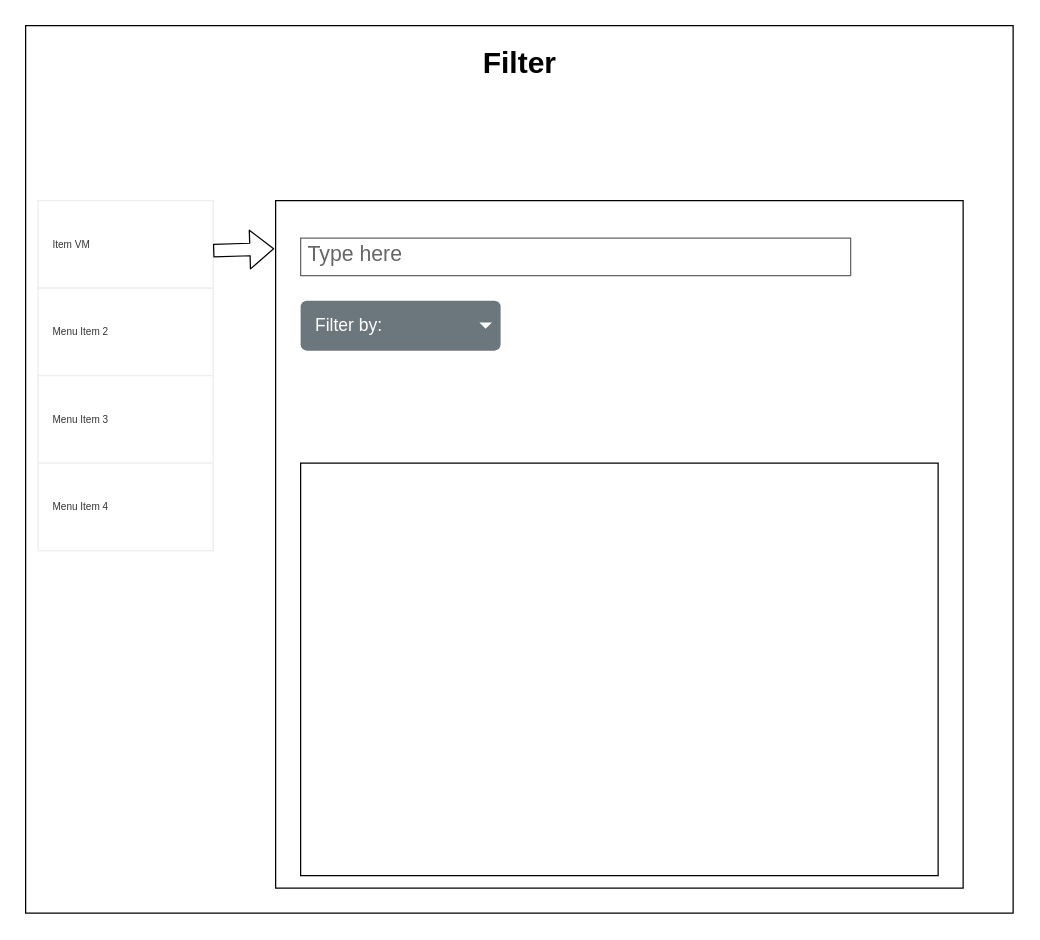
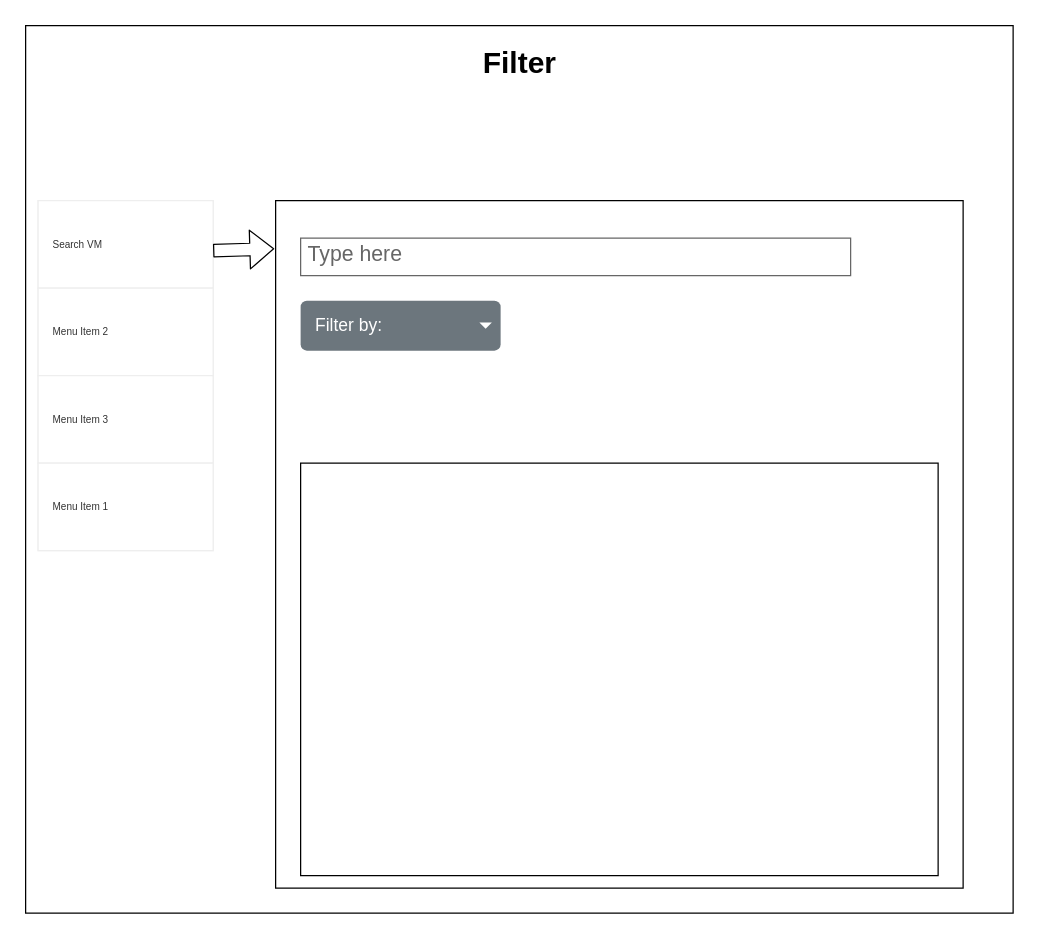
- <mxCell id="8" value="Item VM" style="strokeColor=inherit;fillColor=inherit;gradientColor=inherit;strokeWidth=1;html=1;shadow=0;dashed=0;shape=mxgraph.android.rrect;rSize=0;align=left;spacingLeft=10;fontSize=8;fontColor=#333333;" vertex="1" parent="7"><mxGeometry width="140" height="70" as="geometry" /></mxCell>
+ <mxCell id="8" value="Search VM" style="strokeColor=inherit;fillColor=inherit;gradientColor=inherit;strokeWidth=1;html=1;shadow=0;dashed=0;shape=mxgraph.android.rrect;rSize=0;align=left;spacingLeft=10;fontSize=8;fontColor=#333333;" vertex="1" parent="7"><mxGeometry width="140" height="70" as="geometry" /></mxCell>
- <mxCell id="11" value="Menu Item 4" style="strokeColor=inherit;fillColor=inherit;gradientColor=inherit;strokeWidth=1;html=1;shadow=0;dashed=0;shape=mxgraph.android.rrect;rSize=0;align=left;spacingLeft=10;fontSize=8;fontColor=#333333;" vertex="1" parent="7"><mxGeometry y="210" width="140" height="70" as="geometry" /></mxCell>
+ <mxCell id="11" value="Menu Item 1" style="strokeColor=inherit;fillColor=inherit;gradientColor=inherit;strokeWidth=1;html=1;shadow=0;dashed=0;shape=mxgraph.android.rrect;rSize=0;align=left;spacingLeft=10;fontSize=8;fontColor=#333333;" vertex="1" parent="7"><mxGeometry y="210" width="140" height="70" as="geometry" /></mxCell>
